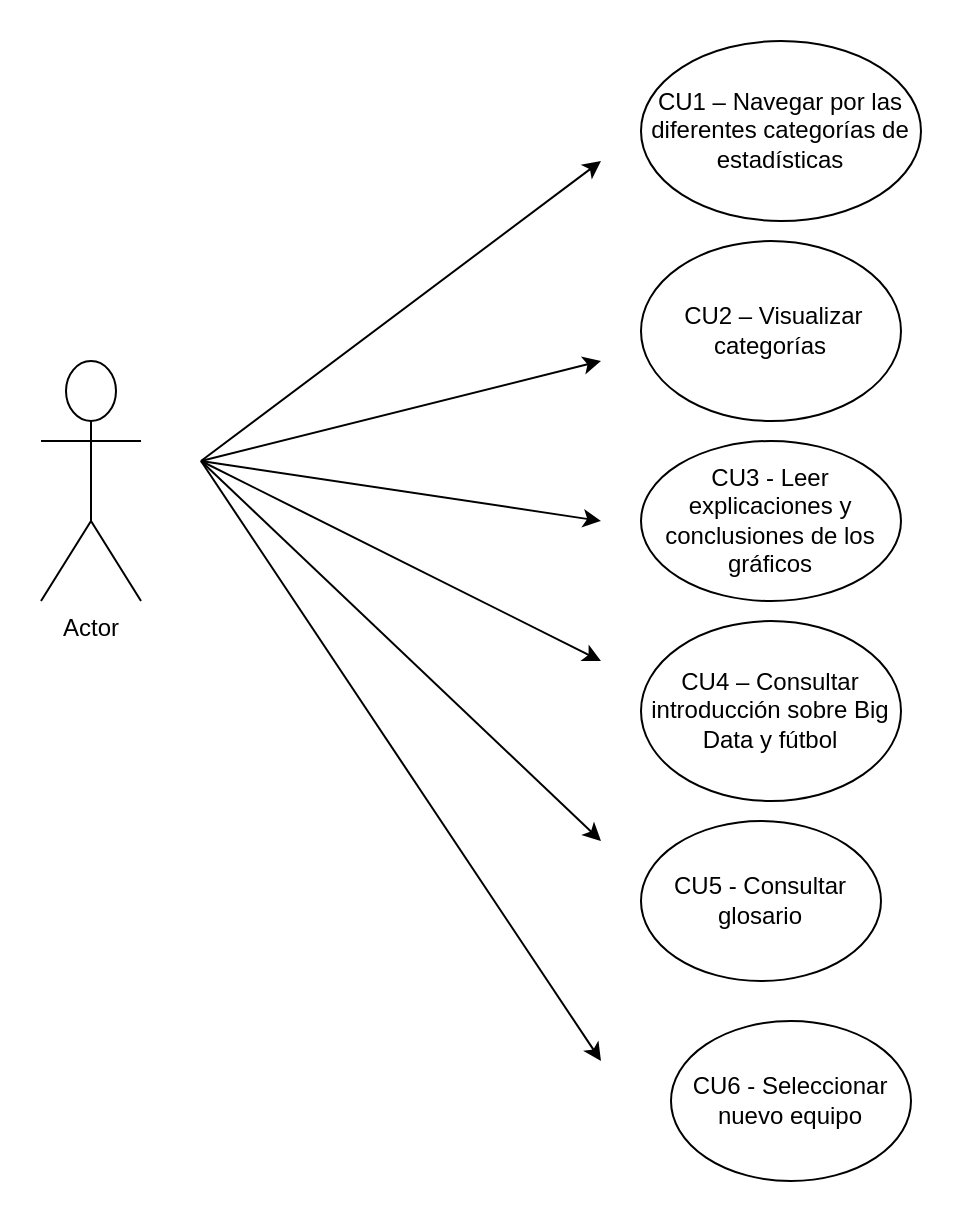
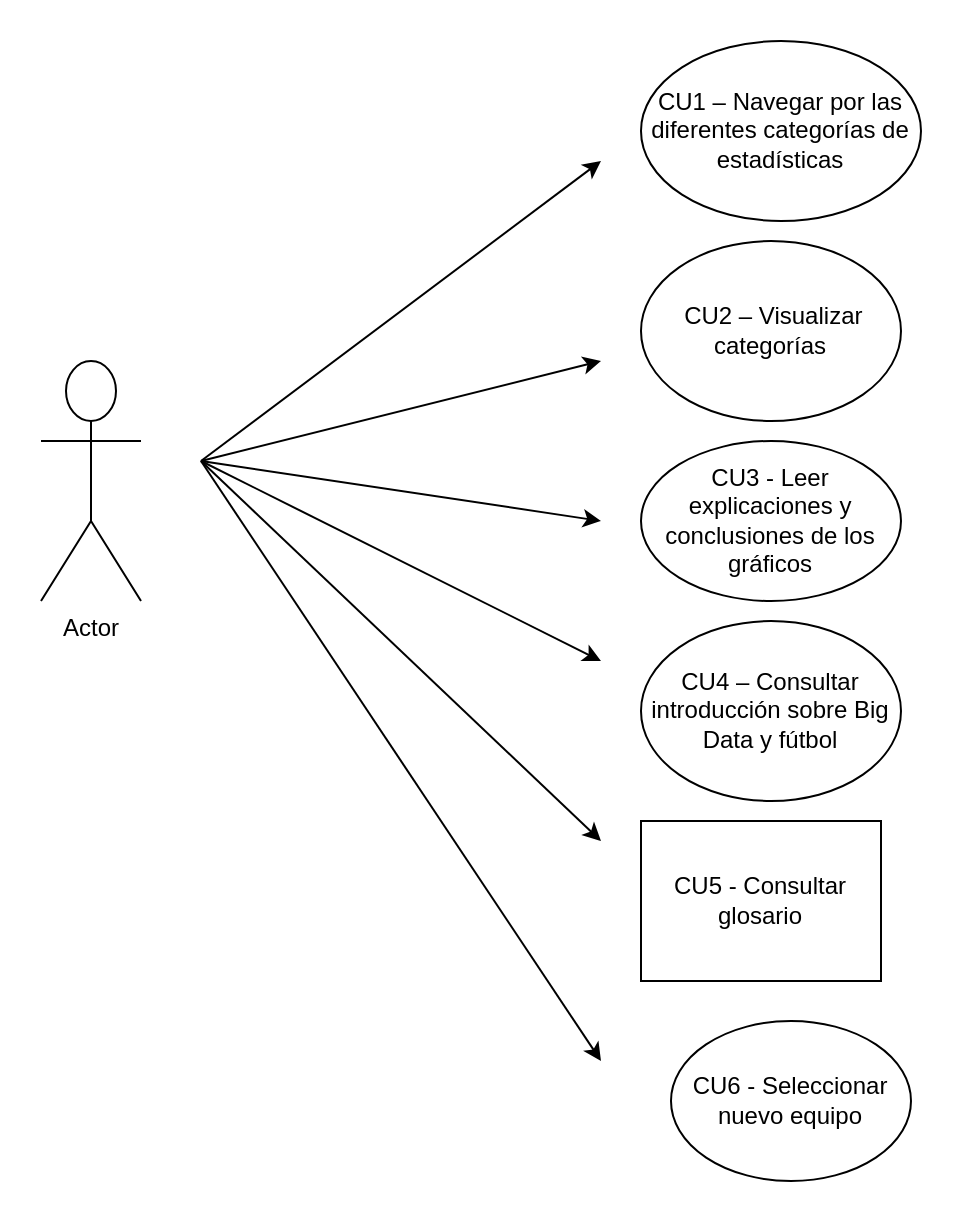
- <mxCell id="12" value="CU5 - Consultar glosario" style="ellipse;whiteSpace=wrap;html=1;" vertex="1" parent="1"><mxGeometry x="320" y="410" width="120" height="80" as="geometry" /></mxCell>
+ <mxCell id="12" value="CU5 - Consultar glosario" style="whiteSpace=wrap;html=1;rounded=0;" vertex="1" parent="1"><mxGeometry x="320" y="410" width="120" height="80" as="geometry" /></mxCell>
